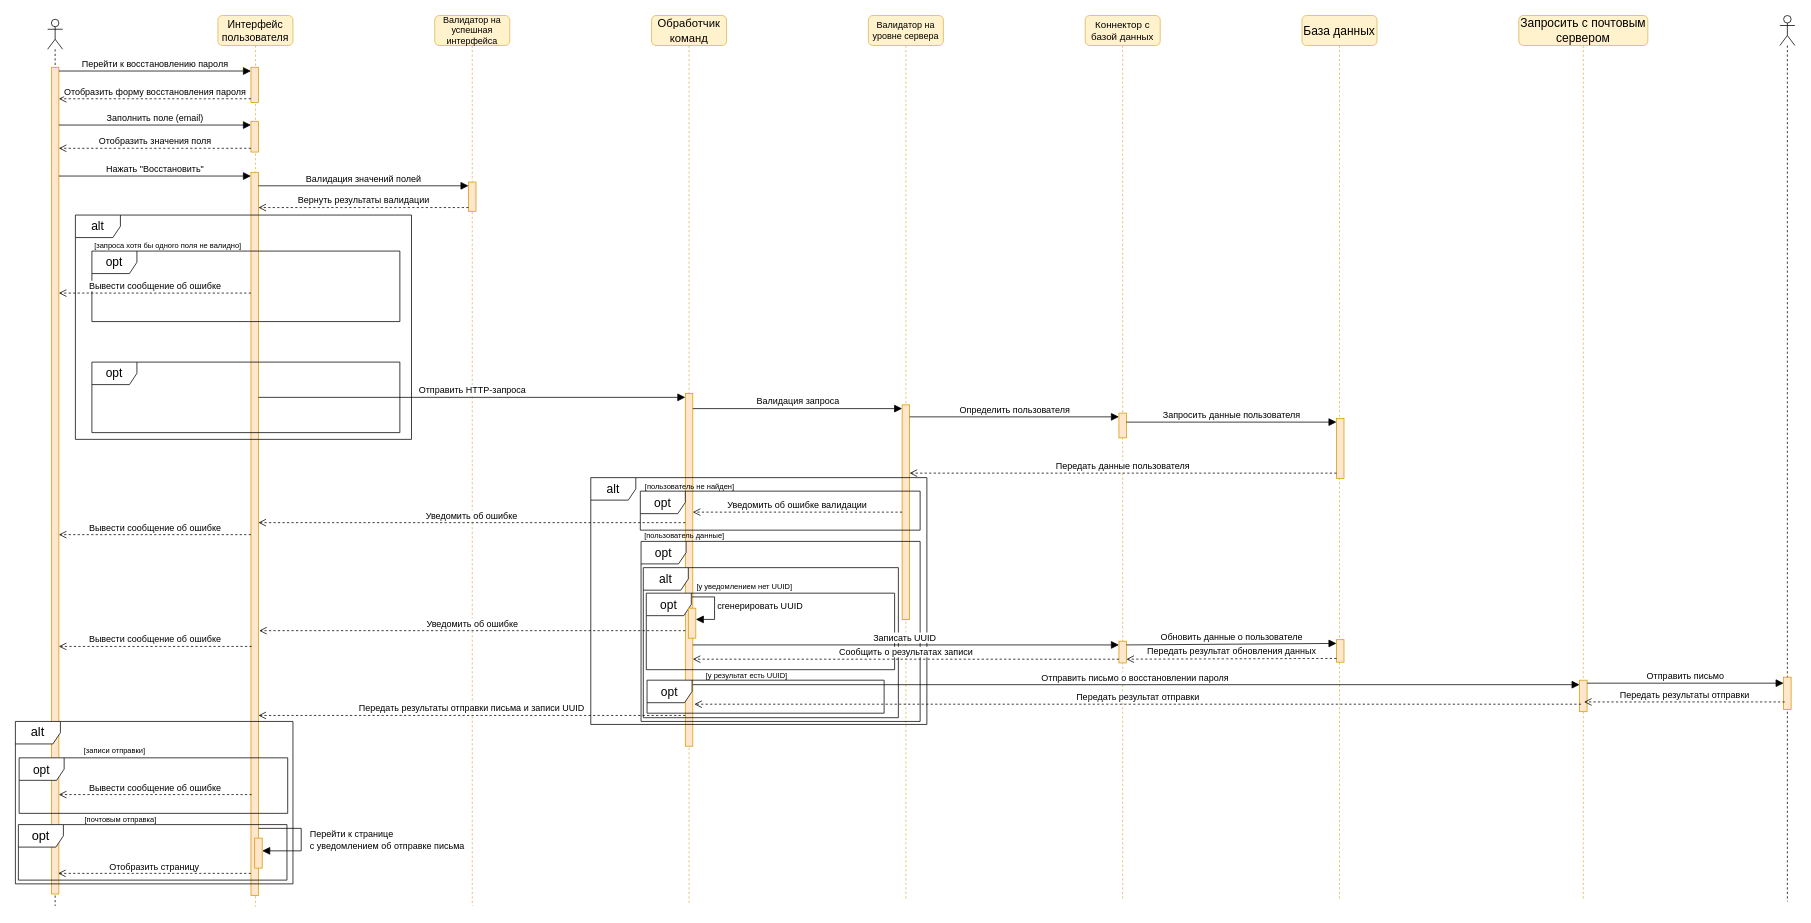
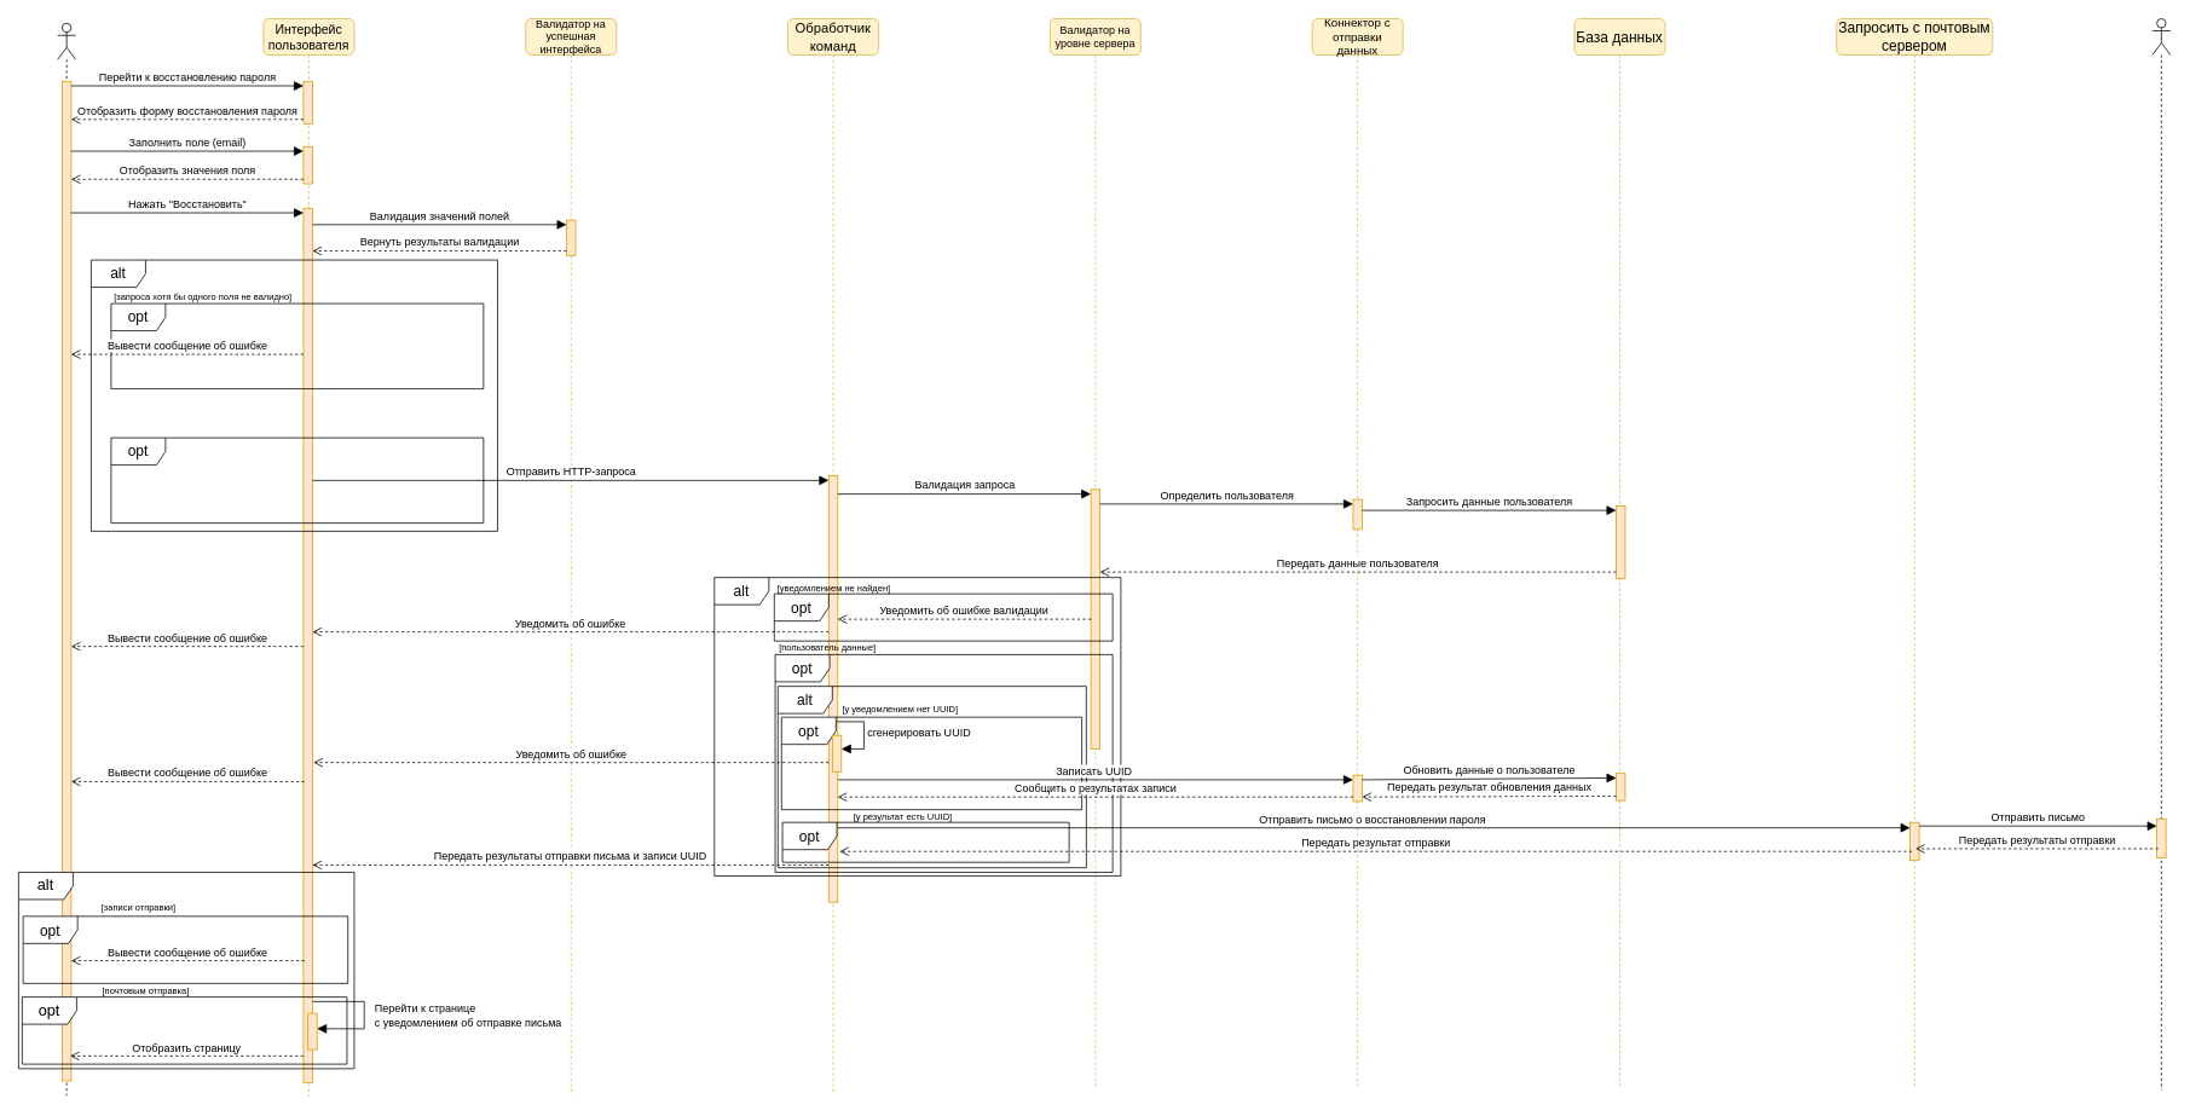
- <mxCell id="15" value="Коннектор с базой данных" style="shape=umlLifeline;perimeter=lifelinePerimeter;whiteSpace=wrap;html=1;container=1;dropTarget=0;collapsible=0;recursiveResize=0;outlineConnect=0;portConstraint=eastwest;newEdgeStyle={&quot;curved&quot;:0,&quot;rounded&quot;:0};fontSize=13;fillColor=#fff2cc;strokeColor=#d6b656;rounded=1;" parent="1" vertex="1"><mxGeometry x="1446" y="20" width="100" height="1178" as="geometry" /></mxCell>
+ <mxCell id="15" value="Коннектор с отправки данных" style="shape=umlLifeline;perimeter=lifelinePerimeter;whiteSpace=wrap;html=1;container=1;dropTarget=0;collapsible=0;recursiveResize=0;outlineConnect=0;portConstraint=eastwest;newEdgeStyle={&quot;curved&quot;:0,&quot;rounded&quot;:0};fontSize=13;fillColor=#fff2cc;strokeColor=#d6b656;rounded=1;" parent="1" vertex="1"><mxGeometry x="1446" y="20" width="100" height="1178" as="geometry" /></mxCell>
- <mxCell id="46" value="&lt;font style=&quot;font-size: 10px;&quot;&gt;[пользователь не найден]&lt;/font&gt;" style="text;strokeColor=none;fillColor=none;html=1;align=center;verticalAlign=middle;whiteSpace=wrap;rounded=0;fontSize=16;" parent="1" vertex="1"><mxGeometry x="852" y="636" width="134" height="18" as="geometry" /></mxCell>
+ <mxCell id="46" value="&lt;font style=&quot;font-size: 10px;&quot;&gt;[уведомлением не найден]&lt;/font&gt;" style="text;strokeColor=none;fillColor=none;html=1;align=center;verticalAlign=middle;whiteSpace=wrap;rounded=0;fontSize=16;" parent="1" vertex="1"><mxGeometry x="852" y="636" width="134" height="18" as="geometry" /></mxCell>
